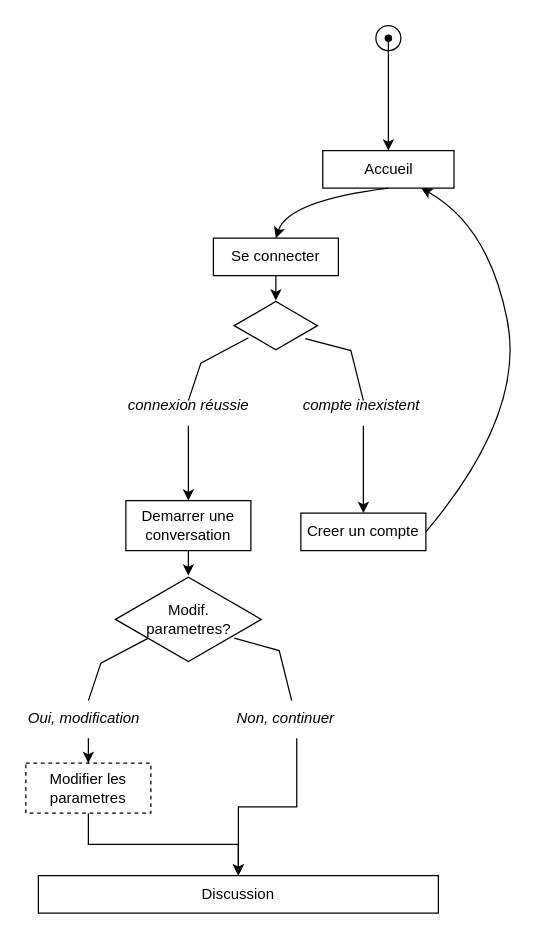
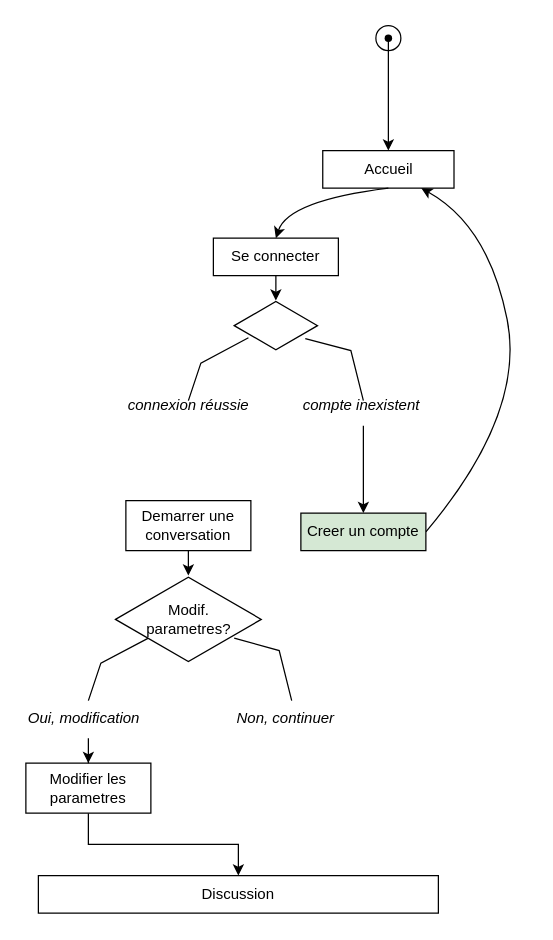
- <mxCell id="16" value="" style="edgeStyle=orthogonalEdgeStyle;rounded=0;orthogonalLoop=1;jettySize=auto;html=1;" parent="1" source="17" target="19" edge="1"><mxGeometry relative="1" as="geometry" /></mxCell>
- <mxCell id="27" value="Creer un compte" style="rounded=0;whiteSpace=wrap;html=1;" parent="1" vertex="1"><mxGeometry x="240" y="410" width="100" height="30" as="geometry" /></mxCell>
+ <mxCell id="27" value="Creer un compte" style="rounded=0;whiteSpace=wrap;html=1;fillColor=#d5e8d4;" parent="1" vertex="1"><mxGeometry x="240" y="410" width="100" height="30" as="geometry" /></mxCell>
- <mxCell id="9" value="Modifier les parametres" style="rounded=0;whiteSpace=wrap;html=1;dashed=1;" parent="1" vertex="1"><mxGeometry x="20" y="610" width="100" height="40" as="geometry" /></mxCell>
+ <mxCell id="9" value="Modifier les parametres" style="rounded=0;whiteSpace=wrap;html=1;" parent="1" vertex="1"><mxGeometry x="20" y="610" width="100" height="40" as="geometry" /></mxCell>
- <mxCell id="29" value="" style="edgeStyle=orthogonalEdgeStyle;rounded=0;orthogonalLoop=1;jettySize=auto;html=1;" parent="1" source="30" target="10" edge="1"><mxGeometry relative="1" as="geometry" /></mxCell>
